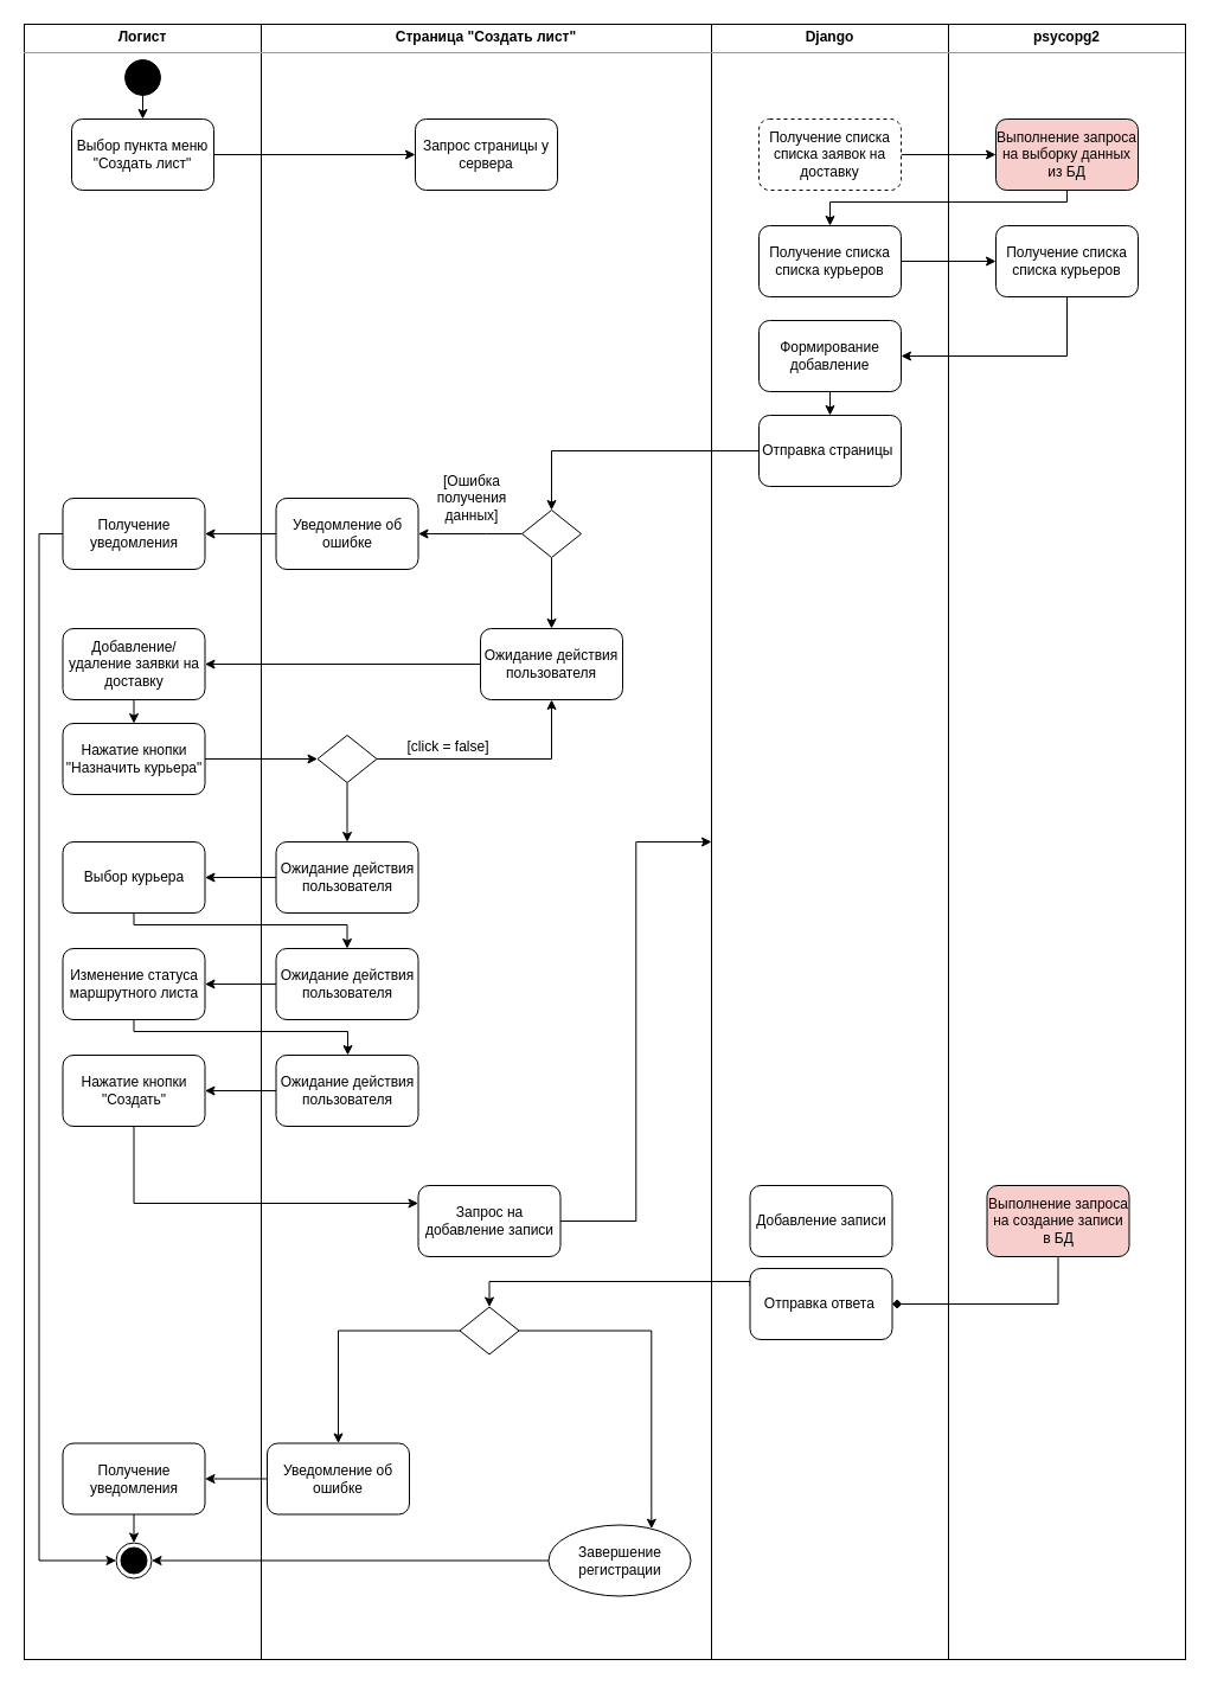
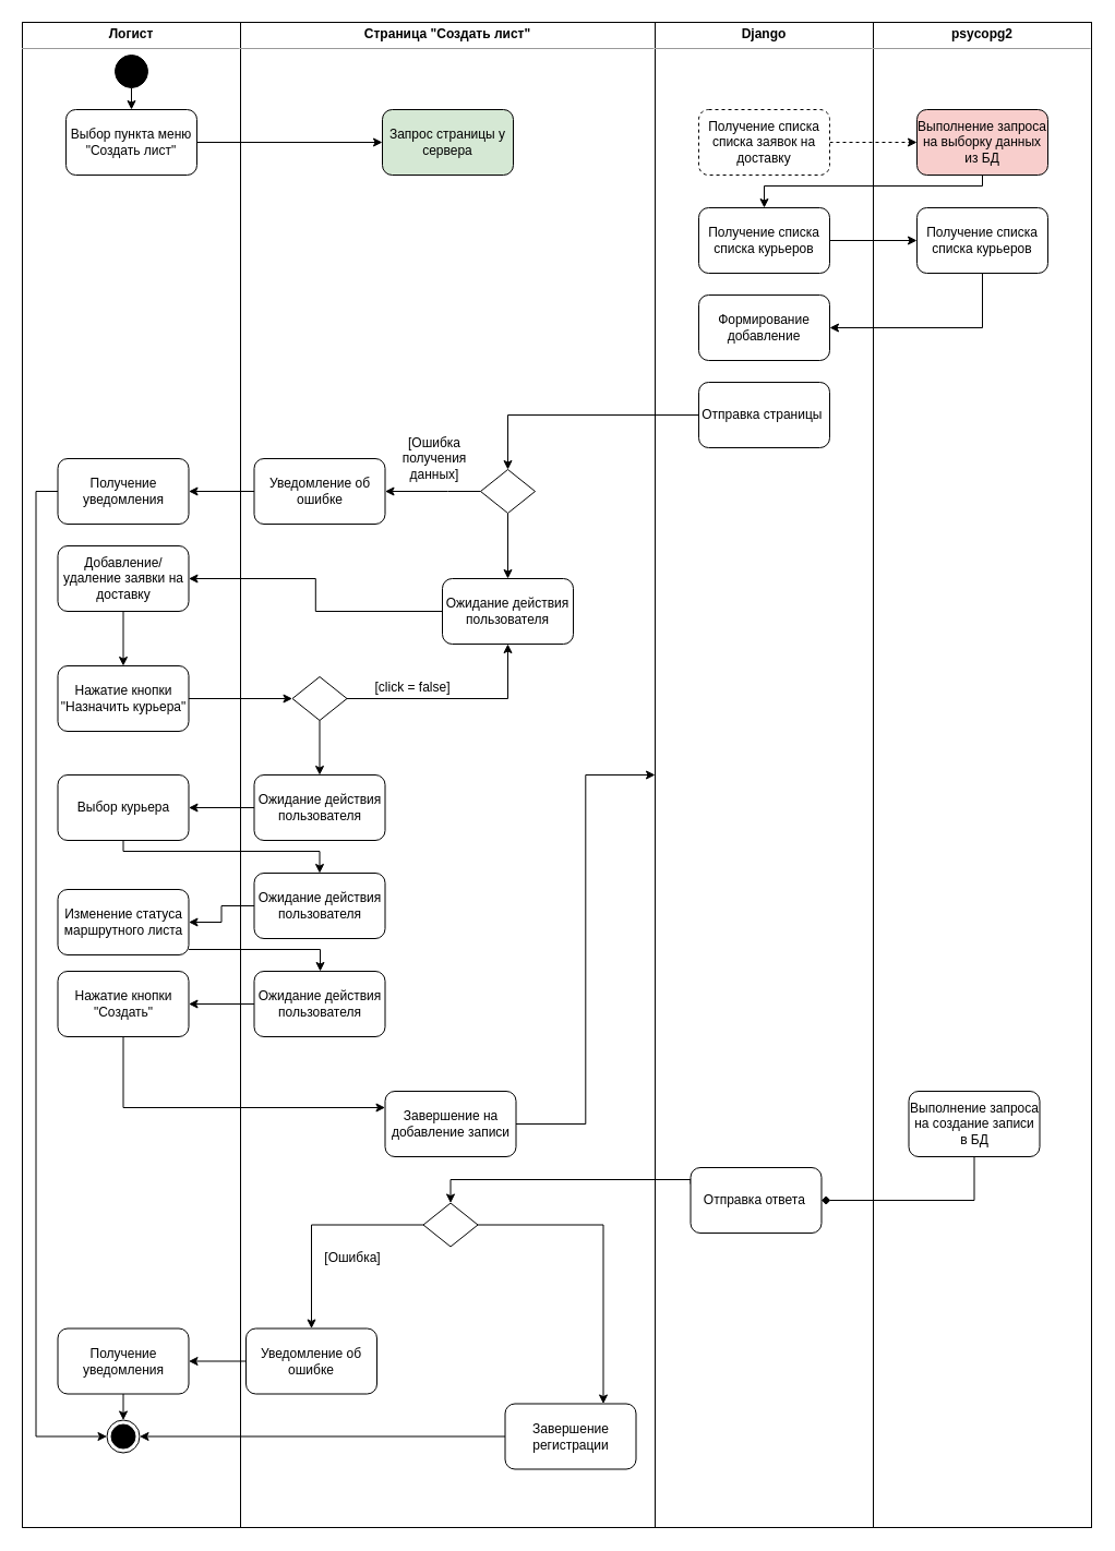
- <mxCell id="8" value="Запрос страницы у сервера" style="rounded=1;whiteSpace=wrap;html=1;" parent="1" vertex="1"><mxGeometry x="350" y="100" width="120" height="60" as="geometry" /></mxCell>
+ <mxCell id="8" value="Запрос страницы у сервера" style="rounded=1;whiteSpace=wrap;html=1;fillColor=#d5e8d4;" parent="1" vertex="1"><mxGeometry x="350" y="100" width="120" height="60" as="geometry" /></mxCell>
- <mxCell id="9" style="edgeStyle=orthogonalEdgeStyle;rounded=0;orthogonalLoop=1;jettySize=auto;html=1;exitX=1;exitY=0.5;exitDx=0;exitDy=0;entryX=0;entryY=0.5;entryDx=0;entryDy=0;" parent="1" source="10" target="12" edge="1"><mxGeometry relative="1" as="geometry" /></mxCell>
+ <mxCell id="9" style="edgeStyle=orthogonalEdgeStyle;rounded=0;orthogonalLoop=1;jettySize=auto;html=1;exitX=1;exitY=0.5;exitDx=0;exitDy=0;entryX=0;entryY=0.5;entryDx=0;entryDy=0;dashed=1;" parent="1" source="10" target="12" edge="1"><mxGeometry relative="1" as="geometry" /></mxCell>
- <mxCell id="47" style="edgeStyle=orthogonalEdgeStyle;rounded=0;orthogonalLoop=1;jettySize=auto;html=1;exitX=0.5;exitY=1;exitDx=0;exitDy=0;entryX=0.5;entryY=0;entryDx=0;entryDy=0;" edge="1" parent="1" source="48" target="16"><mxGeometry relative="1" as="geometry" /></mxCell>
- <mxCell id="51" value="Добавление/ удаление заявки на доставку" style="rounded=1;whiteSpace=wrap;html=1;" vertex="1" parent="1"><mxGeometry x="52.5" y="530" width="120" height="60" as="geometry" /></mxCell>
+ <mxCell id="51" value="Добавление/ удаление заявки на доставку" style="rounded=1;whiteSpace=wrap;html=1;" vertex="1" parent="1"><mxGeometry x="52.5" y="500" width="120" height="60" as="geometry" /></mxCell>
- <mxCell id="67" value="Изменение статуса маршрутного листа" style="rounded=1;whiteSpace=wrap;html=1;" vertex="1" parent="1"><mxGeometry x="52.5" y="800" width="120" height="60" as="geometry" /></mxCell>
+ <mxCell id="67" value="Изменение статуса маршрутного листа" style="rounded=1;whiteSpace=wrap;html=1;" vertex="1" parent="1"><mxGeometry x="52.5" y="815" width="120" height="60" as="geometry" /></mxCell>
- <mxCell id="29" value="Запрос на добавление записи" style="rounded=1;whiteSpace=wrap;html=1;" parent="1" vertex="1"><mxGeometry x="352.5" y="1000" width="120" height="60" as="geometry" /></mxCell>
+ <mxCell id="29" value="Завершение на добавление записи" style="rounded=1;whiteSpace=wrap;html=1;" parent="1" vertex="1"><mxGeometry x="352.5" y="1000" width="120" height="60" as="geometry" /></mxCell>
- <mxCell id="30" value="Добавление записи" style="rounded=1;whiteSpace=wrap;html=1;" parent="1" vertex="1"><mxGeometry x="632.5" y="1000" width="120" height="60" as="geometry" /></mxCell>
- <mxCell id="32" value="Выполнение запроса на создание записи в БД" style="rounded=1;whiteSpace=wrap;html=1;fillColor=#f8cecc;" parent="1" vertex="1"><mxGeometry x="832.5" y="1000" width="120" height="60" as="geometry" /></mxCell>
+ <mxCell id="32" value="Выполнение запроса на создание записи в БД" style="rounded=1;whiteSpace=wrap;html=1;" parent="1" vertex="1"><mxGeometry x="832.5" y="1000" width="120" height="60" as="geometry" /></mxCell>
+ <mxCell id="40" value="[Ошибка]" style="text;html=1;strokeColor=none;fillColor=none;align=center;verticalAlign=middle;whiteSpace=wrap;rounded=0;" parent="1" vertex="1"><mxGeometry x="292.5" y="1142.5" width="60" height="20" as="geometry" /></mxCell>
- <mxCell id="39" value="Завершение регистрации" style="ellipse;whiteSpace=wrap;html=1;" parent="1" vertex="1"><mxGeometry x="462.5" y="1286.5" width="120" height="60" as="geometry" /></mxCell>
+ <mxCell id="39" value="Завершение регистрации" style="rounded=1;whiteSpace=wrap;html=1;" parent="1" vertex="1"><mxGeometry x="462.5" y="1286.5" width="120" height="60" as="geometry" /></mxCell>
